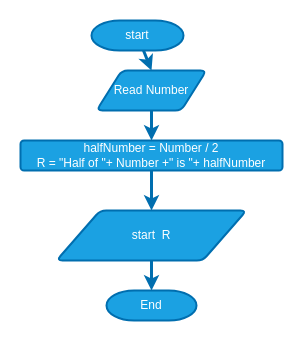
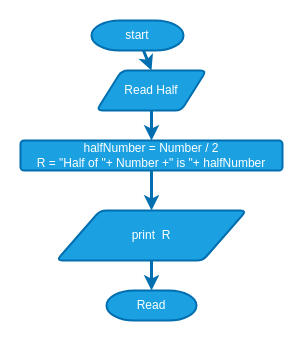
- <mxCell id="5" value="Read Number" style="shape=parallelogram;html=1;strokeWidth=2;perimeter=parallelogramPerimeter;whiteSpace=wrap;rounded=1;arcSize=12;size=0.23;fillColor=#1ba1e2;fontColor=#ffffff;strokeColor=#006EAF;" vertex="1" parent="1"><mxGeometry x="96" y="70" width="110" height="40" as="geometry" /></mxCell>
+ <mxCell id="5" value="Read Half" style="shape=parallelogram;html=1;strokeWidth=2;perimeter=parallelogramPerimeter;whiteSpace=wrap;rounded=1;arcSize=12;size=0.23;fillColor=#1ba1e2;fontColor=#ffffff;strokeColor=#006EAF;" vertex="1" parent="1"><mxGeometry x="96" y="70" width="110" height="40" as="geometry" /></mxCell>
- <mxCell id="9" value="start&amp;nbsp; R" style="shape=parallelogram;html=1;strokeWidth=2;perimeter=parallelogramPerimeter;whiteSpace=wrap;rounded=1;arcSize=12;size=0.23;fillColor=#1ba1e2;fontColor=#ffffff;strokeColor=#006EAF;" vertex="1" parent="1"><mxGeometry x="56" y="210" width="190" height="50" as="geometry" /></mxCell>
+ <mxCell id="9" value="print&amp;nbsp; R" style="shape=parallelogram;html=1;strokeWidth=2;perimeter=parallelogramPerimeter;whiteSpace=wrap;rounded=1;arcSize=12;size=0.23;fillColor=#1ba1e2;fontColor=#ffffff;strokeColor=#006EAF;" vertex="1" parent="1"><mxGeometry x="56" y="210" width="190" height="50" as="geometry" /></mxCell>
- <mxCell id="10" value="End" style="strokeWidth=2;html=1;shape=mxgraph.flowchart.terminator;whiteSpace=wrap;fillColor=#1ba1e2;fontColor=#ffffff;strokeColor=#006EAF;" vertex="1" parent="1"><mxGeometry x="106" y="290" width="90" height="30" as="geometry" /></mxCell>
+ <mxCell id="10" value="Read" style="strokeWidth=2;html=1;shape=mxgraph.flowchart.terminator;whiteSpace=wrap;fillColor=#1ba1e2;fontColor=#ffffff;strokeColor=#006EAF;" vertex="1" parent="1"><mxGeometry x="106" y="290" width="90" height="30" as="geometry" /></mxCell>
